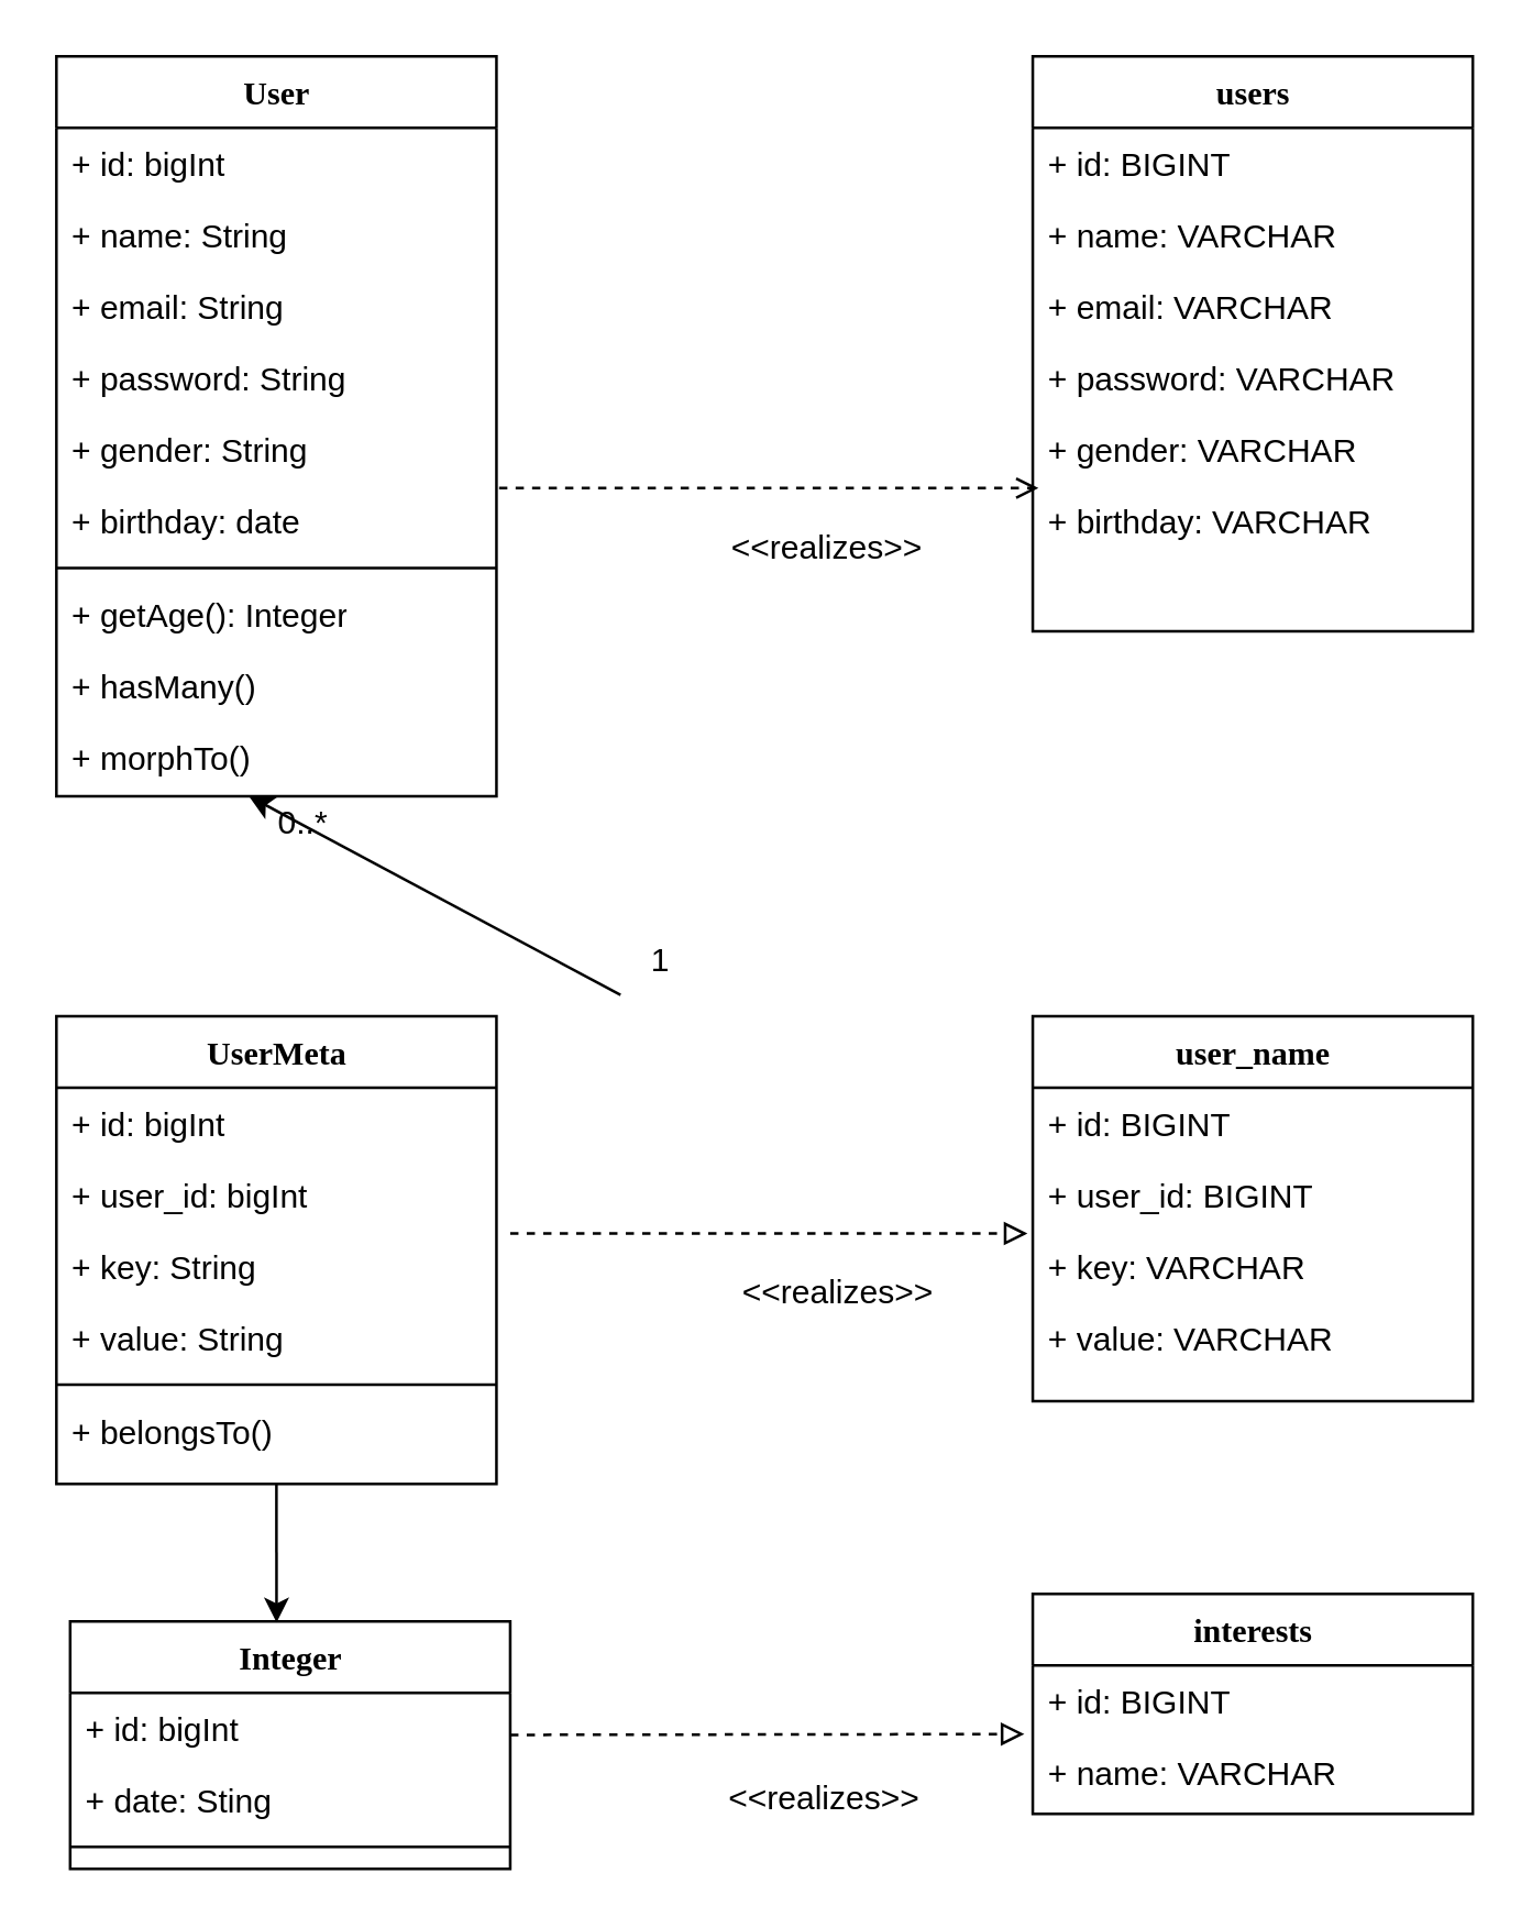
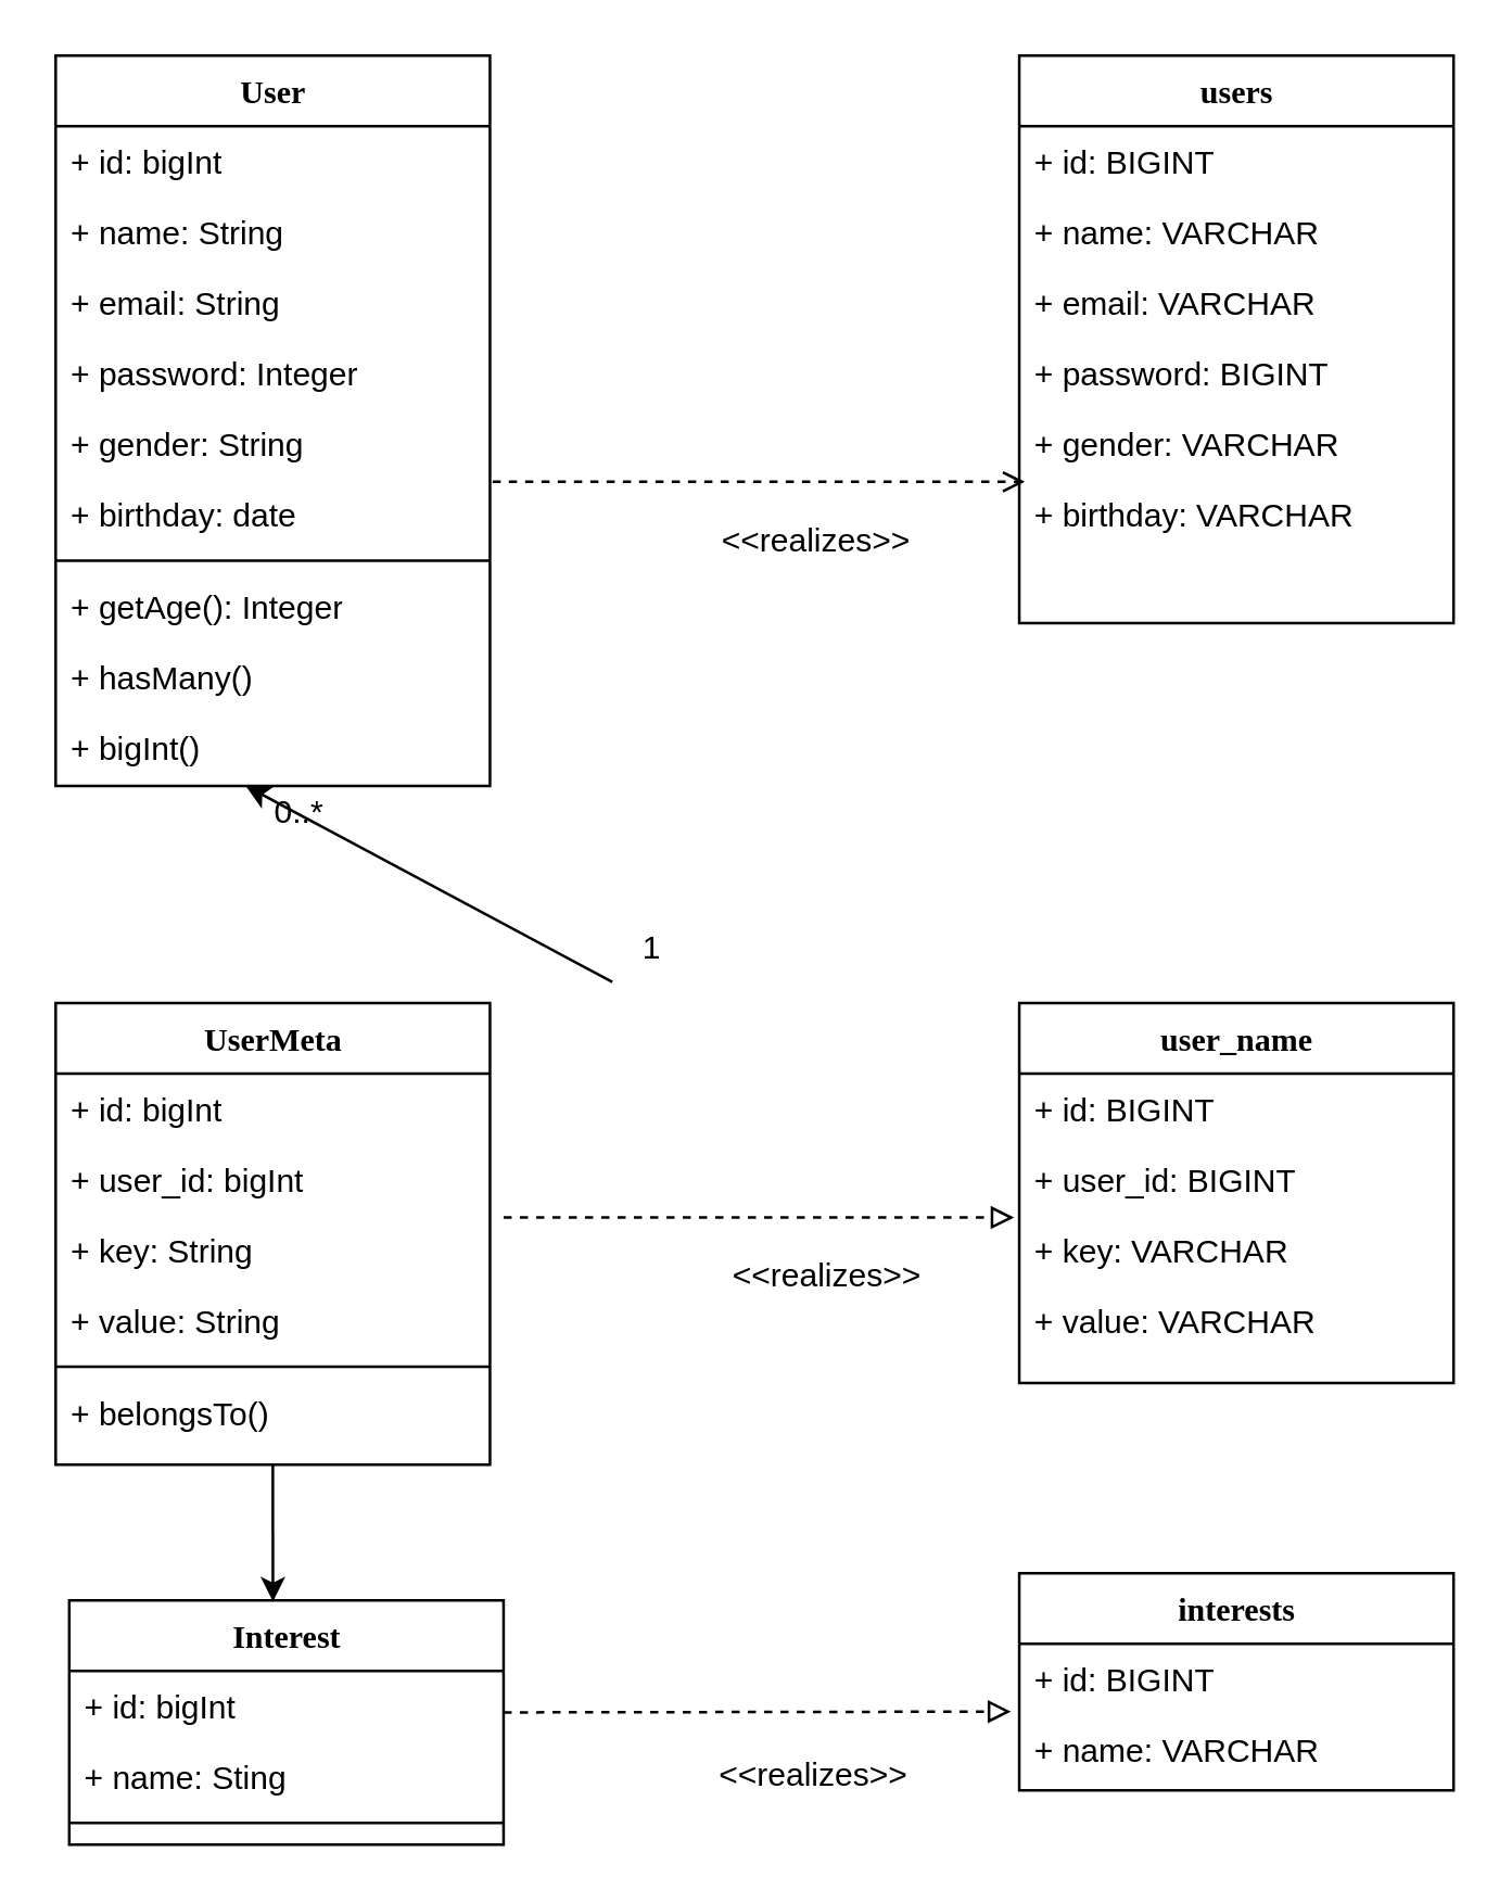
- <mxCell id="6" value="+ password: String" style="text;html=1;strokeColor=none;fillColor=none;align=left;verticalAlign=top;spacingLeft=4;spacingRight=4;whiteSpace=wrap;overflow=hidden;rotatable=0;points=[[0,0.5],[1,0.5]];portConstraint=eastwest;" parent="2" vertex="1"><mxGeometry y="104" width="160" height="26" as="geometry" /></mxCell>
+ <mxCell id="6" value="+ password: Integer" style="text;html=1;strokeColor=none;fillColor=none;align=left;verticalAlign=top;spacingLeft=4;spacingRight=4;whiteSpace=wrap;overflow=hidden;rotatable=0;points=[[0,0.5],[1,0.5]];portConstraint=eastwest;" parent="2" vertex="1"><mxGeometry y="104" width="160" height="26" as="geometry" /></mxCell>
- <mxCell id="32" value="+ password: VARCHAR" style="text;html=1;strokeColor=none;fillColor=none;align=left;verticalAlign=top;spacingLeft=4;spacingRight=4;whiteSpace=wrap;overflow=hidden;rotatable=0;points=[[0,0.5],[1,0.5]];portConstraint=eastwest;" parent="28" vertex="1"><mxGeometry y="104" width="160" height="26" as="geometry" /></mxCell>
+ <mxCell id="32" value="+ password: BIGINT" style="text;html=1;strokeColor=none;fillColor=none;align=left;verticalAlign=top;spacingLeft=4;spacingRight=4;whiteSpace=wrap;overflow=hidden;rotatable=0;points=[[0,0.5],[1,0.5]];portConstraint=eastwest;" parent="28" vertex="1"><mxGeometry y="104" width="160" height="26" as="geometry" /></mxCell>
- <mxCell id="12" value="+ morphTo()" style="text;html=1;strokeColor=none;fillColor=none;align=left;verticalAlign=top;spacingLeft=4;spacingRight=4;whiteSpace=wrap;overflow=hidden;rotatable=0;points=[[0,0.5],[1,0.5]];portConstraint=eastwest;" parent="2" vertex="1"><mxGeometry y="242" width="160" height="26" as="geometry" /></mxCell>
+ <mxCell id="12" value="+ bigInt()" style="text;html=1;strokeColor=none;fillColor=none;align=left;verticalAlign=top;spacingLeft=4;spacingRight=4;whiteSpace=wrap;overflow=hidden;rotatable=0;points=[[0,0.5],[1,0.5]];portConstraint=eastwest;" parent="2" vertex="1"><mxGeometry y="242" width="160" height="26" as="geometry" /></mxCell>
- <mxCell id="13" value="Integer" style="swimlane;html=1;fontStyle=1;align=center;verticalAlign=top;childLayout=stackLayout;horizontal=1;startSize=26;horizontalStack=0;resizeParent=1;resizeLast=0;collapsible=1;marginBottom=0;swimlaneFillColor=#ffffff;rounded=0;shadow=0;comic=0;labelBackgroundColor=none;strokeWidth=1;fillColor=none;fontFamily=Verdana;fontSize=12" parent="1" vertex="1"><mxGeometry x="25" y="589" width="160" height="90" as="geometry"><mxRectangle x="95" y="760" width="90" height="26" as="alternateBounds" /></mxGeometry></mxCell>
+ <mxCell id="13" value="Interest" style="swimlane;html=1;fontStyle=1;align=center;verticalAlign=top;childLayout=stackLayout;horizontal=1;startSize=26;horizontalStack=0;resizeParent=1;resizeLast=0;collapsible=1;marginBottom=0;swimlaneFillColor=#ffffff;rounded=0;shadow=0;comic=0;labelBackgroundColor=none;strokeWidth=1;fillColor=none;fontFamily=Verdana;fontSize=12" parent="1" vertex="1"><mxGeometry x="25" y="589" width="160" height="90" as="geometry"><mxRectangle x="95" y="760" width="90" height="26" as="alternateBounds" /></mxGeometry></mxCell>
- <mxCell id="15" value="+ date: Sting" style="text;html=1;strokeColor=none;fillColor=none;align=left;verticalAlign=top;spacingLeft=4;spacingRight=4;whiteSpace=wrap;overflow=hidden;rotatable=0;points=[[0,0.5],[1,0.5]];portConstraint=eastwest;" parent="13" vertex="1"><mxGeometry y="52" width="160" height="26" as="geometry" /></mxCell>
+ <mxCell id="15" value="+ name: Sting" style="text;html=1;strokeColor=none;fillColor=none;align=left;verticalAlign=top;spacingLeft=4;spacingRight=4;whiteSpace=wrap;overflow=hidden;rotatable=0;points=[[0,0.5],[1,0.5]];portConstraint=eastwest;" parent="13" vertex="1"><mxGeometry y="52" width="160" height="26" as="geometry" /></mxCell>
